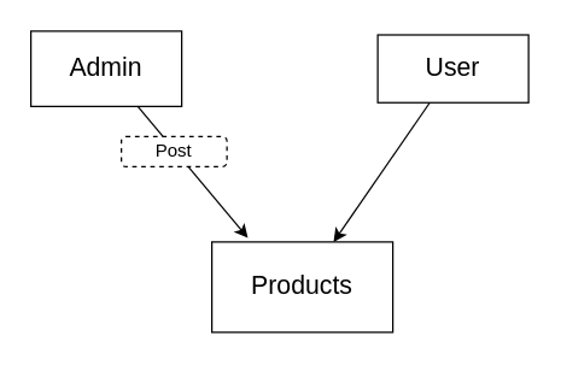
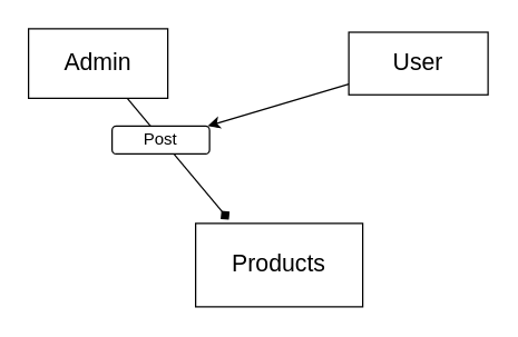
- <mxCell id="7" value="Post" style="rounded=1;whiteSpace=wrap;html=1;fontSize=12;dashed=1;" vertex="1" parent="1"><mxGeometry x="80" y="90" width="70" height="20" as="geometry" /></mxCell>
+ <mxCell id="7" value="Post" style="rounded=1;whiteSpace=wrap;html=1;fontSize=12;" vertex="1" parent="1"><mxGeometry x="80" y="90" width="70" height="20" as="geometry" /></mxCell>
- <mxCell id="4" style="edgeStyle=none;html=1;fontSize=17;" edge="1" parent="1" source="5" target="6"><mxGeometry relative="1" as="geometry"><mxPoint x="210" y="190" as="targetPoint" /></mxGeometry></mxCell>
+ <mxCell id="4" style="edgeStyle=none;html=1;fontSize=17;" edge="1" parent="1" source="5" target="7"><mxGeometry relative="1" as="geometry"><mxPoint x="210" y="190" as="targetPoint" /></mxGeometry></mxCell>
- <mxCell id="2" style="edgeStyle=none;html=1;entryX=0.199;entryY=-0.044;entryDx=0;entryDy=0;entryPerimeter=0;fontSize=16;" edge="1" parent="1" source="3" target="6"><mxGeometry relative="1" as="geometry"><Array as="points" /></mxGeometry></mxCell>
+ <mxCell id="2" style="edgeStyle=none;html=1;entryX=0.199;entryY=-0.044;entryDx=0;entryDy=0;entryPerimeter=0;fontSize=16;endArrow=diamond;" edge="1" parent="1" source="3" target="6"><mxGeometry relative="1" as="geometry"><Array as="points" /></mxGeometry></mxCell>
